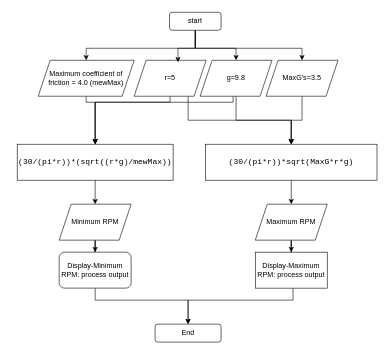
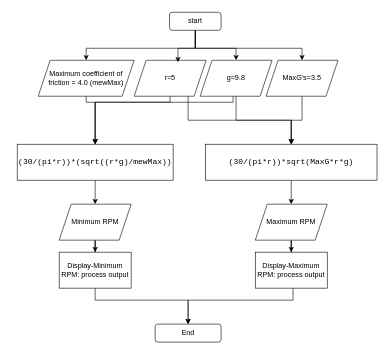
- <mxCell id="26" value="Display-Minimum RPM: process output" style="whiteSpace=wrap;html=1;labelBackgroundColor=none;rounded=1;" parent="1" vertex="1"><mxGeometry x="90" y="420" width="120" height="60" as="geometry" /></mxCell>
+ <mxCell id="26" value="Display-Minimum RPM: process output" style="whiteSpace=wrap;html=1;labelBackgroundColor=none;" parent="1" vertex="1"><mxGeometry x="90" y="420" width="120" height="60" as="geometry" /></mxCell>
